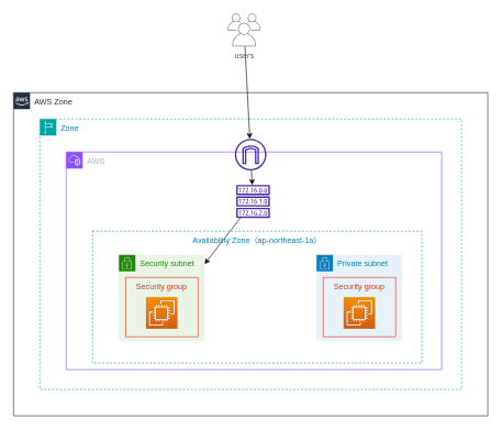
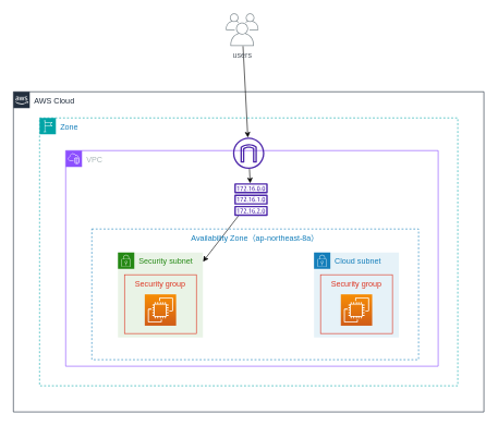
- <mxCell id="2" value="AWS Zone" style="points=[[0,0],[0.25,0],[0.5,0],[0.75,0],[1,0],[1,0.25],[1,0.5],[1,0.75],[1,1],[0.75,1],[0.5,1],[0.25,1],[0,1],[0,0.75],[0,0.5],[0,0.25]];outlineConnect=0;gradientColor=none;html=1;whiteSpace=wrap;fontSize=12;fontStyle=0;container=1;pointerEvents=0;collapsible=0;recursiveResize=0;shape=mxgraph.aws4.group;grIcon=mxgraph.aws4.group_aws_cloud_alt;strokeColor=#232F3E;fillColor=none;verticalAlign=top;align=left;spacingLeft=30;fontColor=#232F3E;dashed=0;" parent="1" vertex="1"><mxGeometry x="20" y="140" width="720" height="490" as="geometry" /></mxCell>
+ <mxCell id="2" value="AWS Cloud" style="points=[[0,0],[0.25,0],[0.5,0],[0.75,0],[1,0],[1,0.25],[1,0.5],[1,0.75],[1,1],[0.75,1],[0.5,1],[0.25,1],[0,1],[0,0.75],[0,0.5],[0,0.25]];outlineConnect=0;gradientColor=none;html=1;whiteSpace=wrap;fontSize=12;fontStyle=0;container=1;pointerEvents=0;collapsible=0;recursiveResize=0;shape=mxgraph.aws4.group;grIcon=mxgraph.aws4.group_aws_cloud_alt;strokeColor=#232F3E;fillColor=none;verticalAlign=top;align=left;spacingLeft=30;fontColor=#232F3E;dashed=0;" parent="1" vertex="1"><mxGeometry x="20" y="140" width="720" height="490" as="geometry" /></mxCell>
- <mxCell id="4" value="AWS" style="points=[[0,0],[0.25,0],[0.5,0],[0.75,0],[1,0],[1,0.25],[1,0.5],[1,0.75],[1,1],[0.75,1],[0.5,1],[0.25,1],[0,1],[0,0.75],[0,0.5],[0,0.25]];outlineConnect=0;gradientColor=none;html=1;whiteSpace=wrap;fontSize=12;fontStyle=0;container=1;pointerEvents=0;collapsible=0;recursiveResize=0;shape=mxgraph.aws4.group;grIcon=mxgraph.aws4.group_vpc2;strokeColor=#8C4FFF;fillColor=none;verticalAlign=top;align=left;spacingLeft=30;fontColor=#AAB7B8;dashed=0;" parent="3" vertex="1"><mxGeometry x="40" y="50" width="570" height="330" as="geometry" /></mxCell>
+ <mxCell id="4" value="VPC" style="points=[[0,0],[0.25,0],[0.5,0],[0.75,0],[1,0],[1,0.25],[1,0.5],[1,0.75],[1,1],[0.75,1],[0.5,1],[0.25,1],[0,1],[0,0.75],[0,0.5],[0,0.25]];outlineConnect=0;gradientColor=none;html=1;whiteSpace=wrap;fontSize=12;fontStyle=0;container=1;pointerEvents=0;collapsible=0;recursiveResize=0;shape=mxgraph.aws4.group;grIcon=mxgraph.aws4.group_vpc2;strokeColor=#8C4FFF;fillColor=none;verticalAlign=top;align=left;spacingLeft=30;fontColor=#AAB7B8;dashed=0;" parent="3" vertex="1"><mxGeometry x="40" y="50" width="570" height="330" as="geometry" /></mxCell>
- <mxCell id="9" value="Availability Zone（ap-northeast-1a）" style="fillColor=none;strokeColor=#147EBA;dashed=1;verticalAlign=top;fontStyle=0;fontColor=#147EBA;" parent="4" vertex="1"><mxGeometry x="40" y="120" width="500" height="200" as="geometry" /></mxCell>
+ <mxCell id="9" value="Availability Zone（ap-northeast-8a）" style="fillColor=none;strokeColor=#147EBA;dashed=1;verticalAlign=top;fontStyle=0;fontColor=#147EBA;" parent="4" vertex="1"><mxGeometry x="40" y="120" width="500" height="200" as="geometry" /></mxCell>
- <mxCell id="8" value="Private subnet" style="points=[[0,0],[0.25,0],[0.5,0],[0.75,0],[1,0],[1,0.25],[1,0.5],[1,0.75],[1,1],[0.75,1],[0.5,1],[0.25,1],[0,1],[0,0.75],[0,0.5],[0,0.25]];outlineConnect=0;gradientColor=none;html=1;whiteSpace=wrap;fontSize=12;fontStyle=0;container=1;pointerEvents=0;collapsible=0;recursiveResize=0;shape=mxgraph.aws4.group;grIcon=mxgraph.aws4.group_security_group;grStroke=0;strokeColor=#147EBA;fillColor=#E6F2F8;verticalAlign=top;align=left;spacingLeft=30;fontColor=#147EBA;dashed=0;" parent="4" vertex="1"><mxGeometry x="380" y="156" width="130" height="130" as="geometry" /></mxCell>
+ <mxCell id="8" value="Cloud subnet" style="points=[[0,0],[0.25,0],[0.5,0],[0.75,0],[1,0],[1,0.25],[1,0.5],[1,0.75],[1,1],[0.75,1],[0.5,1],[0.25,1],[0,1],[0,0.75],[0,0.5],[0,0.25]];outlineConnect=0;gradientColor=none;html=1;whiteSpace=wrap;fontSize=12;fontStyle=0;container=1;pointerEvents=0;collapsible=0;recursiveResize=0;shape=mxgraph.aws4.group;grIcon=mxgraph.aws4.group_security_group;grStroke=0;strokeColor=#147EBA;fillColor=#E6F2F8;verticalAlign=top;align=left;spacingLeft=30;fontColor=#147EBA;dashed=0;" parent="4" vertex="1"><mxGeometry x="380" y="156" width="130" height="130" as="geometry" /></mxCell>
